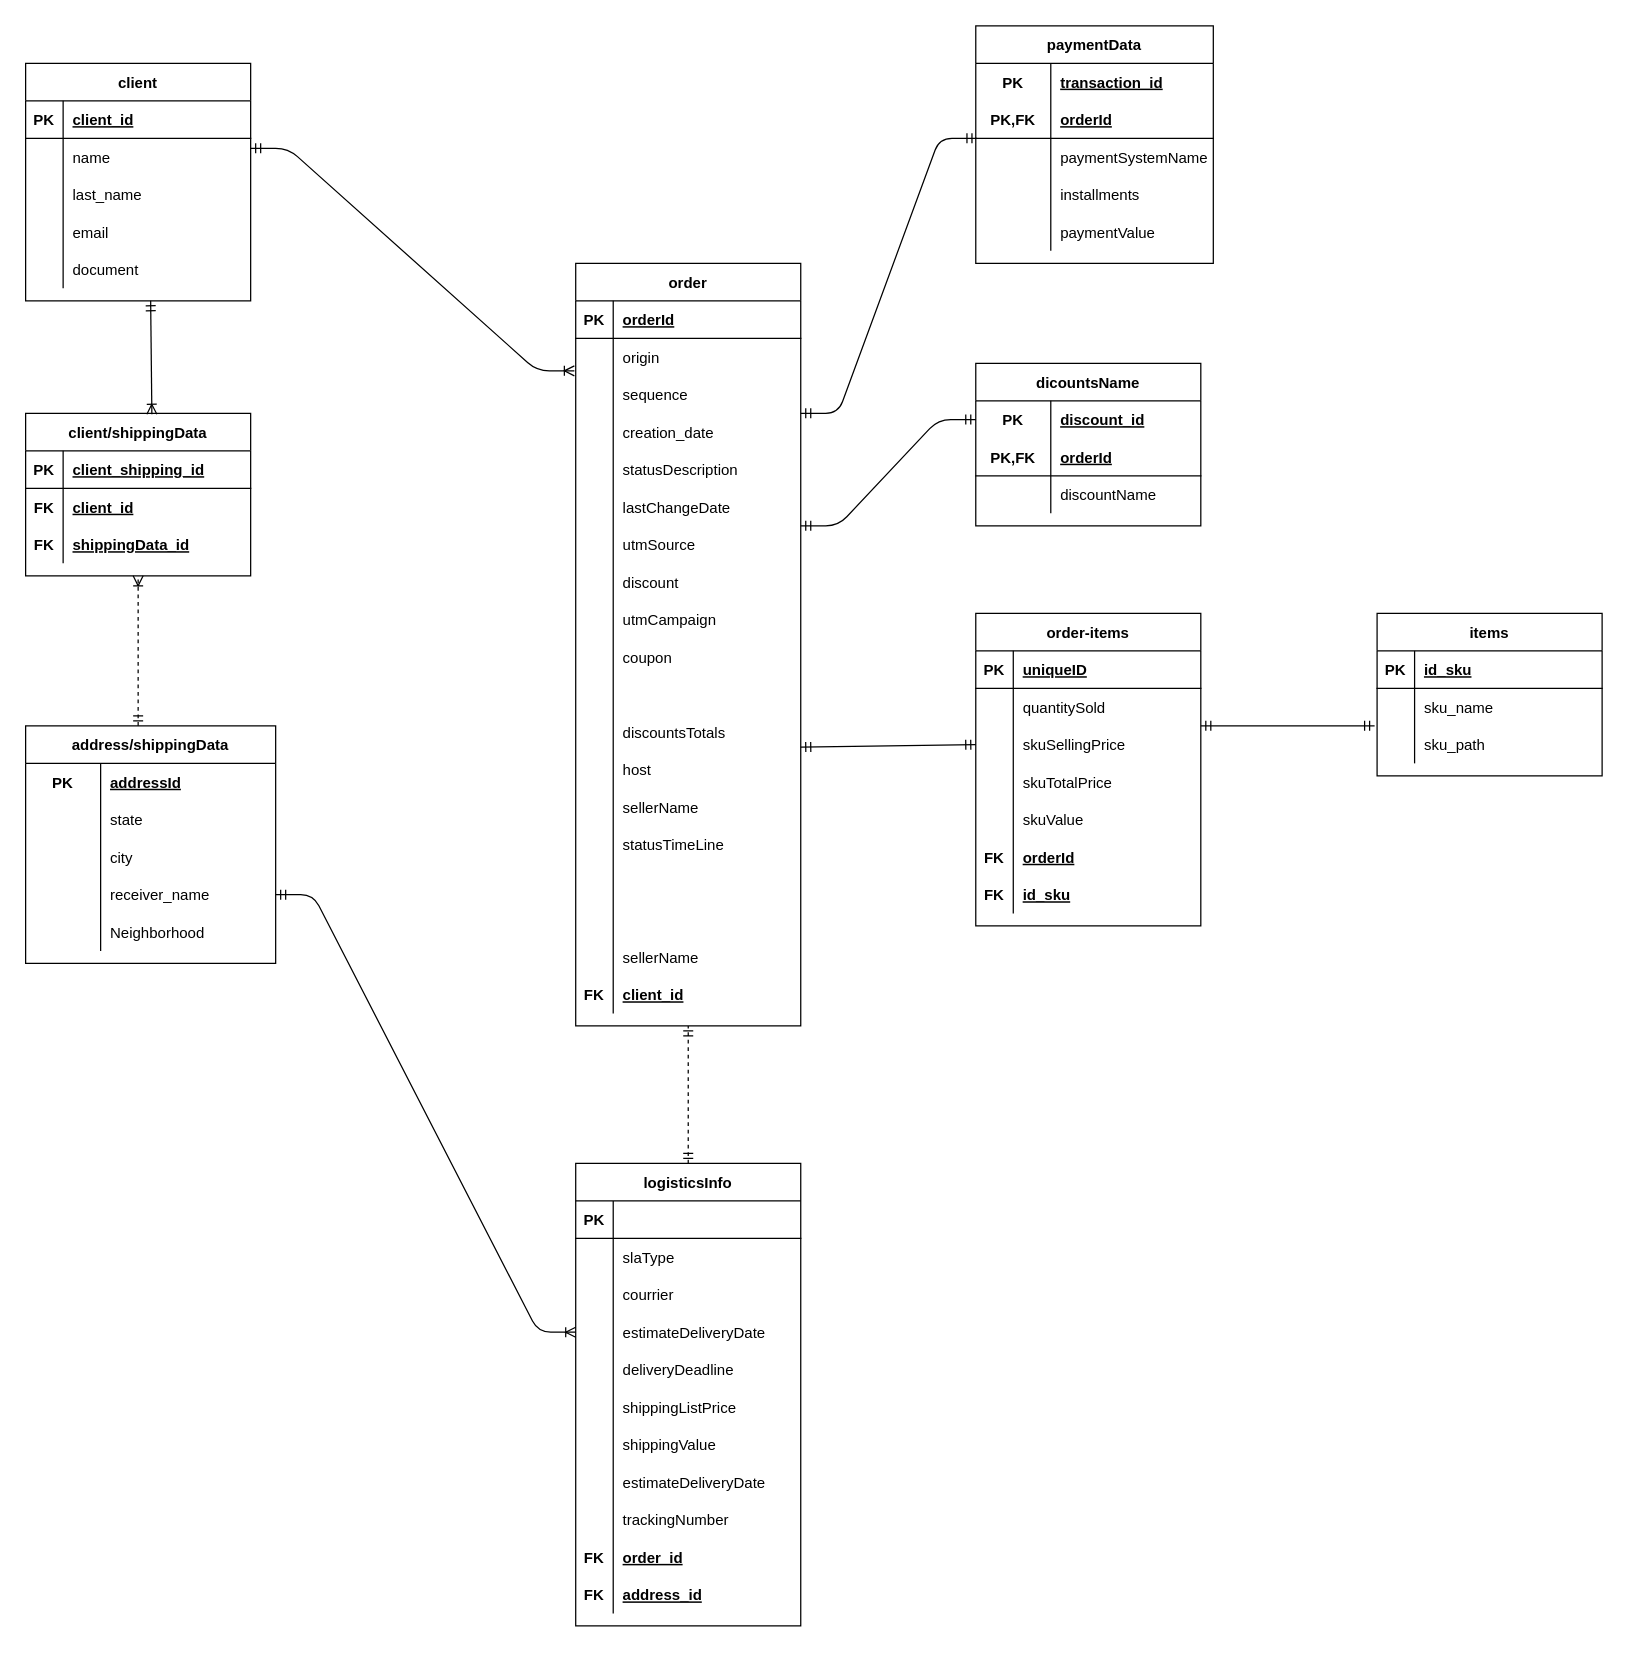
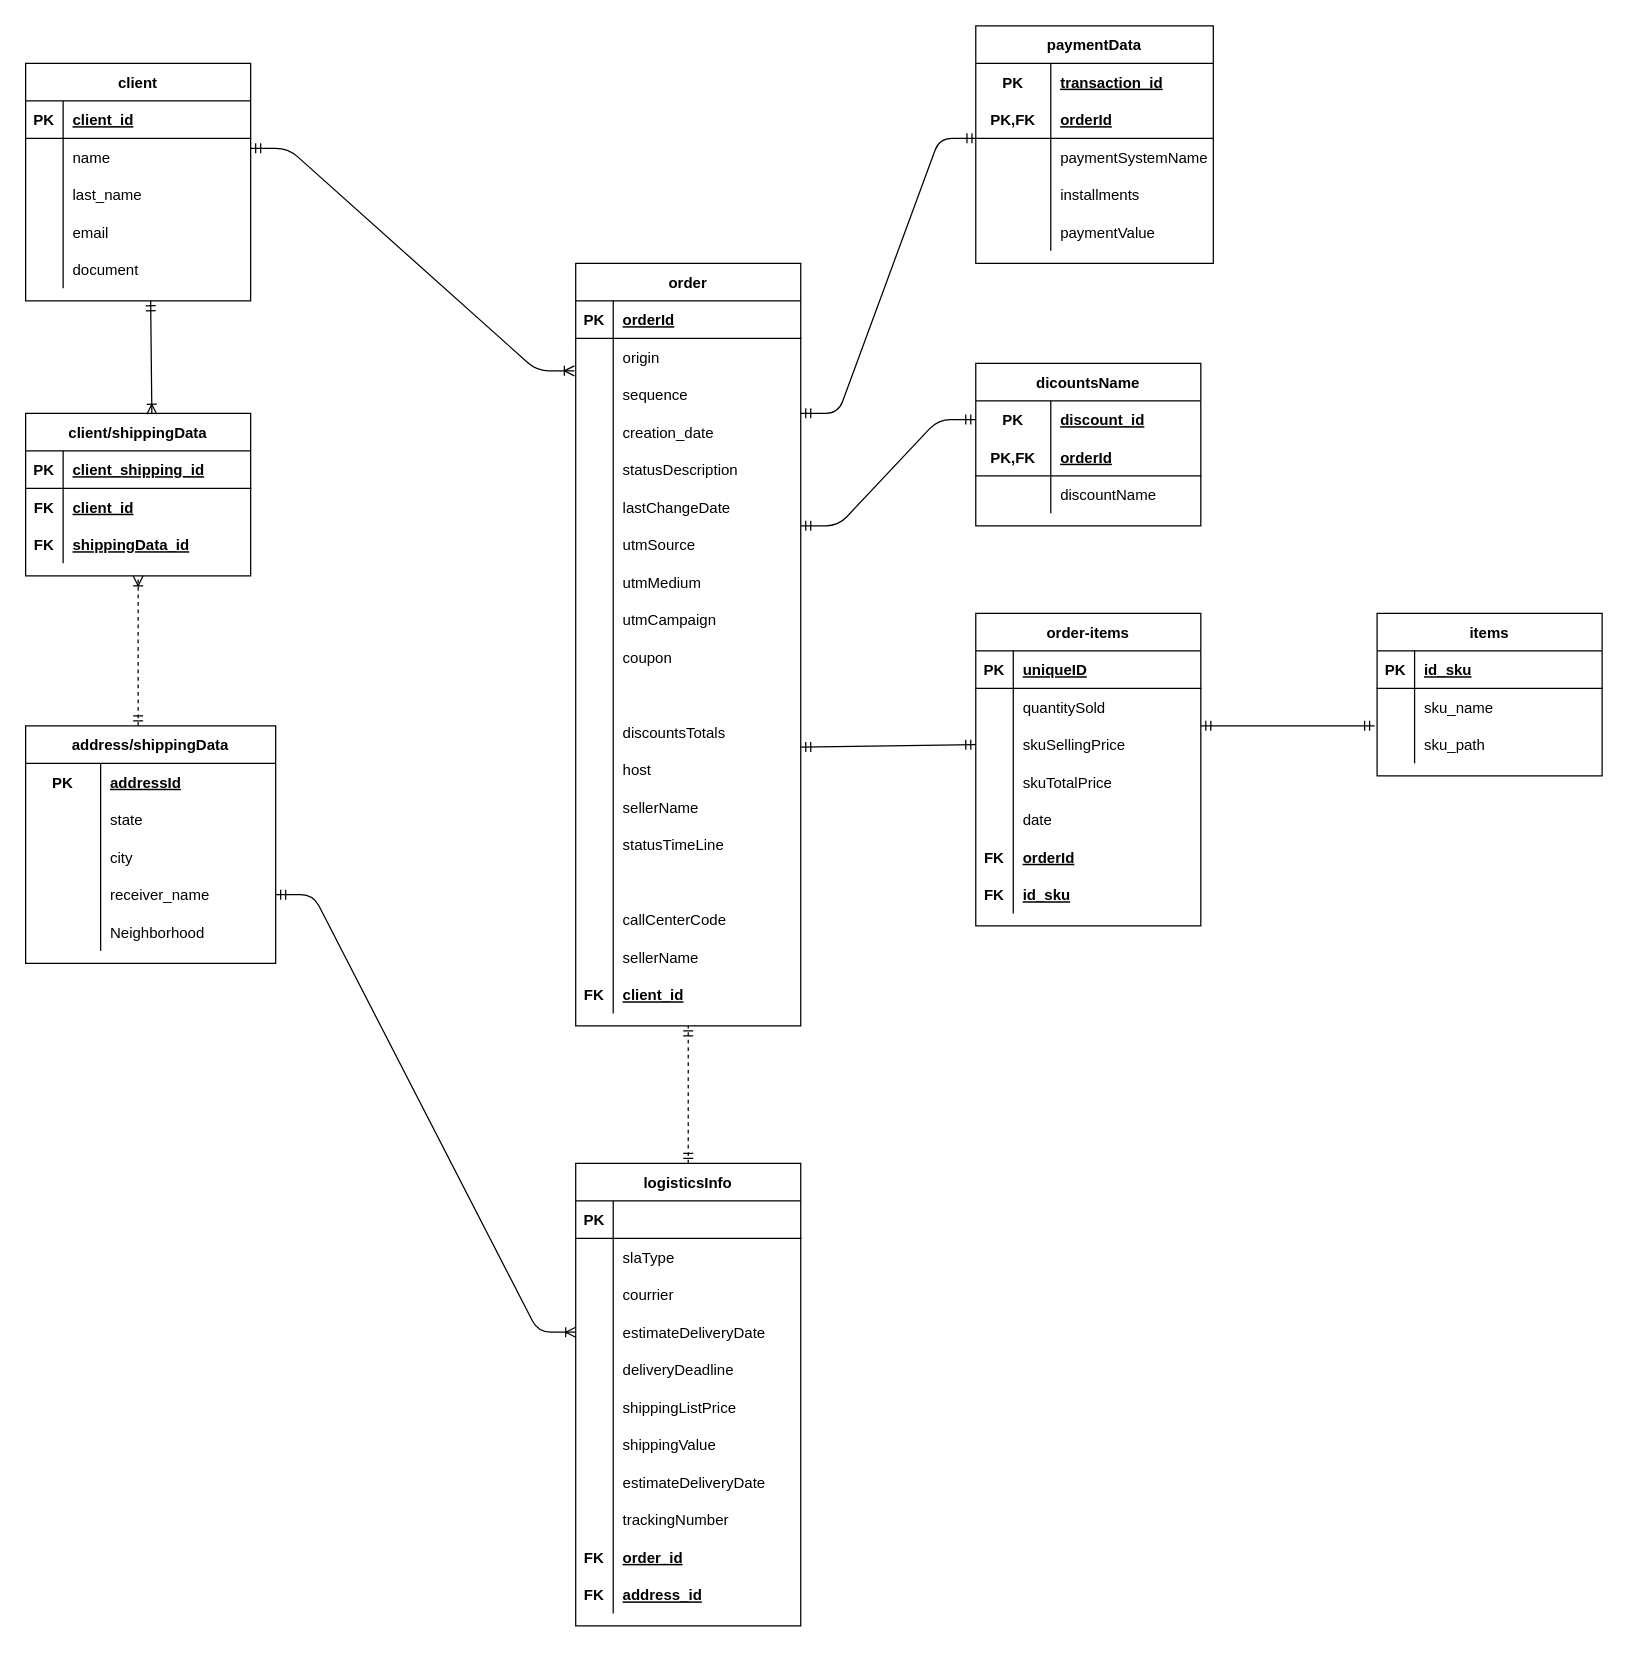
- <mxCell id="58" value="discount" style="shape=partialRectangle;connectable=0;fillColor=none;top=0;left=0;bottom=0;right=0;align=left;spacingLeft=6;overflow=hidden;" parent="56" vertex="1"><mxGeometry x="30" width="150" height="30" as="geometry" /></mxCell>
+ <mxCell id="58" value="utmMedium" style="shape=partialRectangle;connectable=0;fillColor=none;top=0;left=0;bottom=0;right=0;align=left;spacingLeft=6;overflow=hidden;" parent="56" vertex="1"><mxGeometry x="30" width="150" height="30" as="geometry" /></mxCell>
- <mxCell id="181" value="skuValue" style="shape=partialRectangle;connectable=0;fillColor=none;top=0;left=0;bottom=0;right=0;align=left;spacingLeft=6;overflow=hidden;" vertex="1" parent="179"><mxGeometry x="30" width="150" height="30" as="geometry" /></mxCell>
+ <mxCell id="181" value="date" style="shape=partialRectangle;connectable=0;fillColor=none;top=0;left=0;bottom=0;right=0;align=left;spacingLeft=6;overflow=hidden;" vertex="1" parent="179"><mxGeometry x="30" width="150" height="30" as="geometry" /></mxCell>
+ <mxCell id="83" value="callCenterCode" style="shape=partialRectangle;connectable=0;fillColor=none;top=0;left=0;bottom=0;right=0;align=left;spacingLeft=6;overflow=hidden;" vertex="1" parent="81"><mxGeometry x="30" width="150" height="30" as="geometry" /></mxCell>
